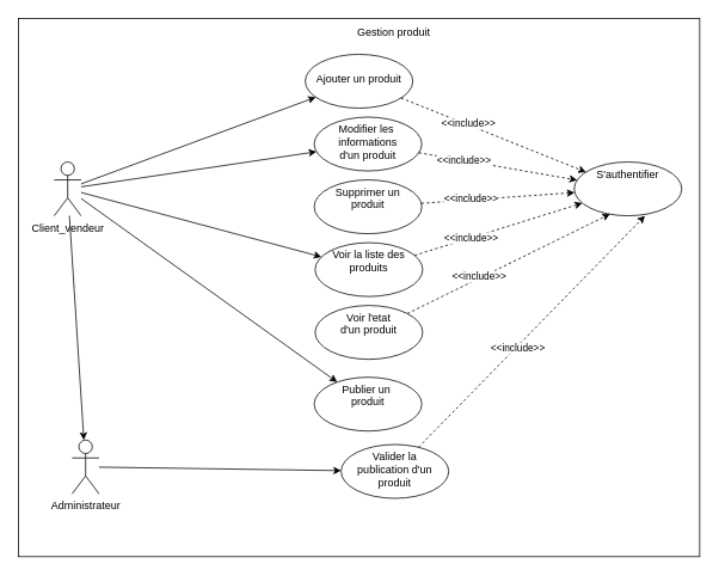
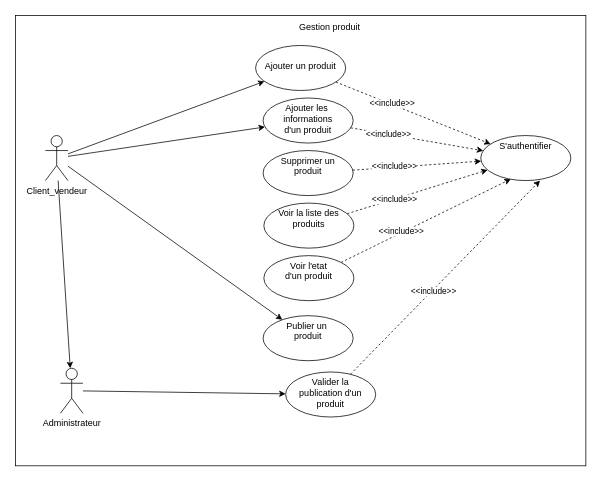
- <mxCell id="15" value="Modifier les&amp;nbsp;&lt;br&gt;informations&lt;br&gt;d'un produit" style="ellipse;whiteSpace=wrap;html=1;verticalAlign=top;" vertex="1" parent="1"><mxGeometry x="350" y="130" width="120" height="60" as="geometry" /></mxCell>
+ <mxCell id="15" value="Ajouter les&amp;nbsp;&lt;br&gt;informations&lt;br&gt;d'un produit" style="ellipse;whiteSpace=wrap;html=1;verticalAlign=top;" vertex="1" parent="1"><mxGeometry x="350" y="130" width="120" height="60" as="geometry" /></mxCell>
- <mxCell id="6" value="" style="edgeStyle=none;rounded=0;orthogonalLoop=1;jettySize=auto;html=1;" edge="1" parent="1" source="8" target="26"><mxGeometry relative="1" as="geometry" /></mxCell>
